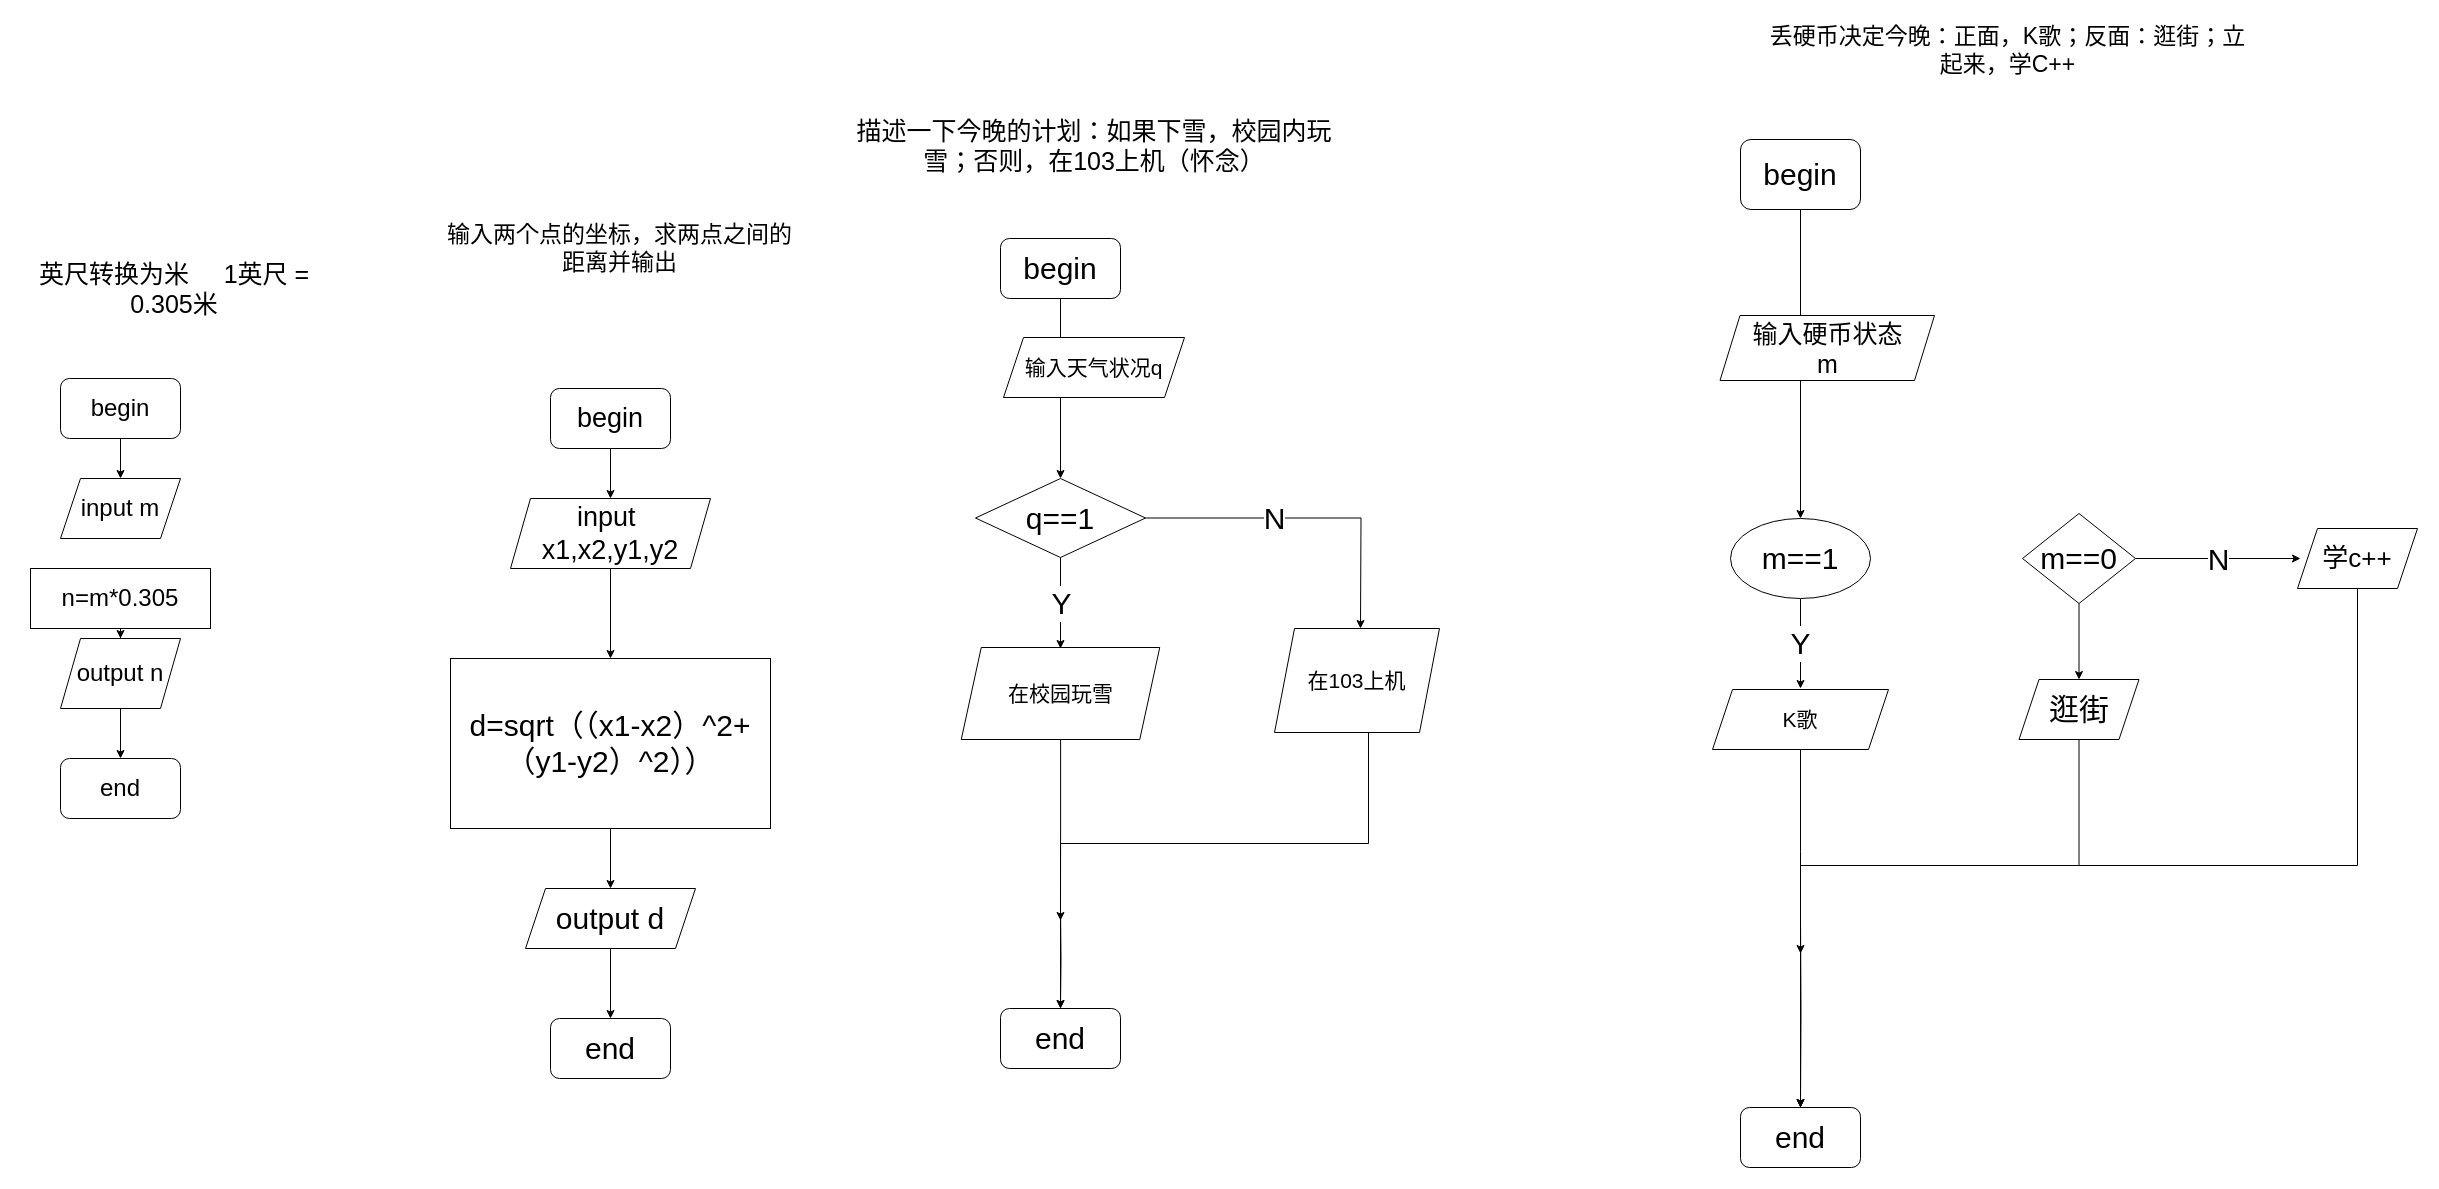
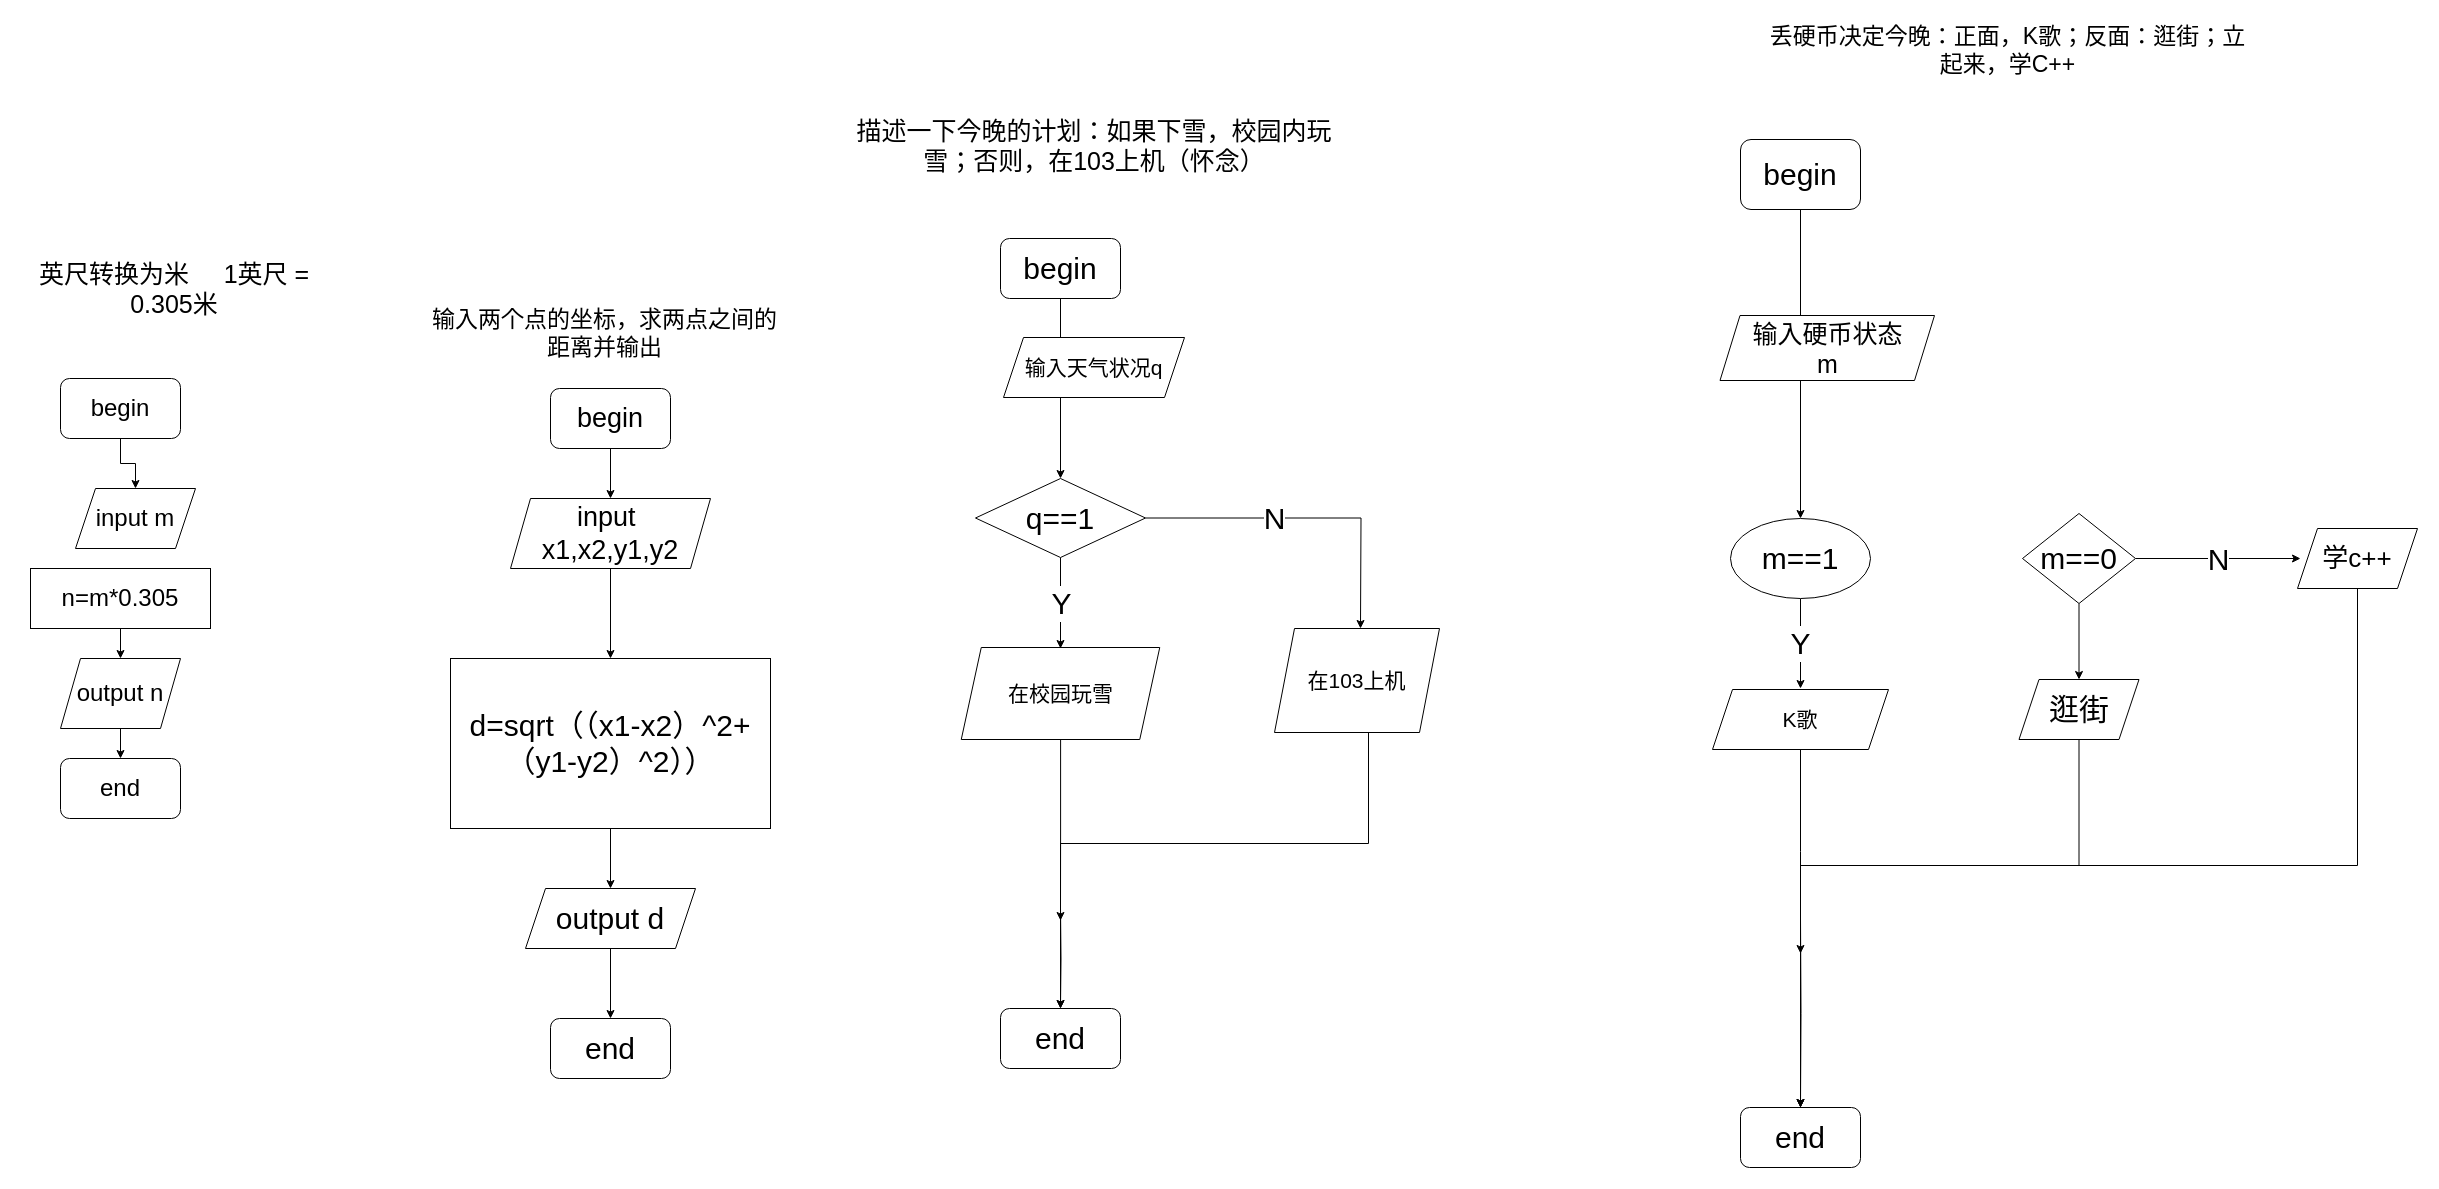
- <mxCell id="51" value="&lt;font style=&quot;font-size: 23px&quot;&gt;输入两个点的坐标，求两点之间的距离并输出&lt;/font&gt;" style="text;html=1;strokeColor=none;fillColor=none;align=center;verticalAlign=middle;whiteSpace=wrap;rounded=0;fontSize=21;" vertex="1" parent="1"><mxGeometry x="438" y="185" width="363" height="86" as="geometry" /></mxCell>
+ <mxCell id="51" value="&lt;font style=&quot;font-size: 23px&quot;&gt;输入两个点的坐标，求两点之间的距离并输出&lt;/font&gt;" style="text;html=1;strokeColor=none;fillColor=none;align=center;verticalAlign=middle;whiteSpace=wrap;rounded=0;fontSize=21;" vertex="1" parent="1"><mxGeometry x="423" y="270" width="363" height="86" as="geometry" /></mxCell>
- <mxCell id="4" value="input m" style="shape=parallelogram;perimeter=parallelogramPerimeter;whiteSpace=wrap;html=1;fixedSize=1;fontSize=24;" parent="1" vertex="1"><mxGeometry x="60" y="458" width="120" height="60" as="geometry" /></mxCell>
+ <mxCell id="4" value="input m" style="shape=parallelogram;perimeter=parallelogramPerimeter;whiteSpace=wrap;html=1;fixedSize=1;fontSize=24;" parent="1" vertex="1"><mxGeometry x="75" y="468" width="120" height="60" as="geometry" /></mxCell>
- <mxCell id="8" value="output n" style="shape=parallelogram;perimeter=parallelogramPerimeter;whiteSpace=wrap;html=1;fixedSize=1;fontSize=24;" parent="1" vertex="1"><mxGeometry x="60" y="618" width="120" height="70" as="geometry" /></mxCell>
+ <mxCell id="8" value="output n" style="shape=parallelogram;perimeter=parallelogramPerimeter;whiteSpace=wrap;html=1;fixedSize=1;fontSize=24;" parent="1" vertex="1"><mxGeometry x="60" y="638" width="120" height="70" as="geometry" /></mxCell>
